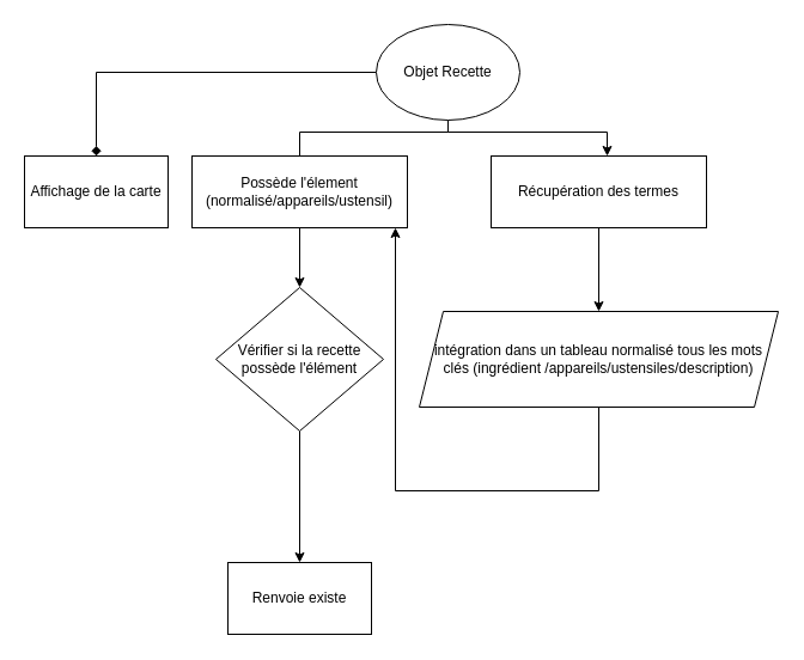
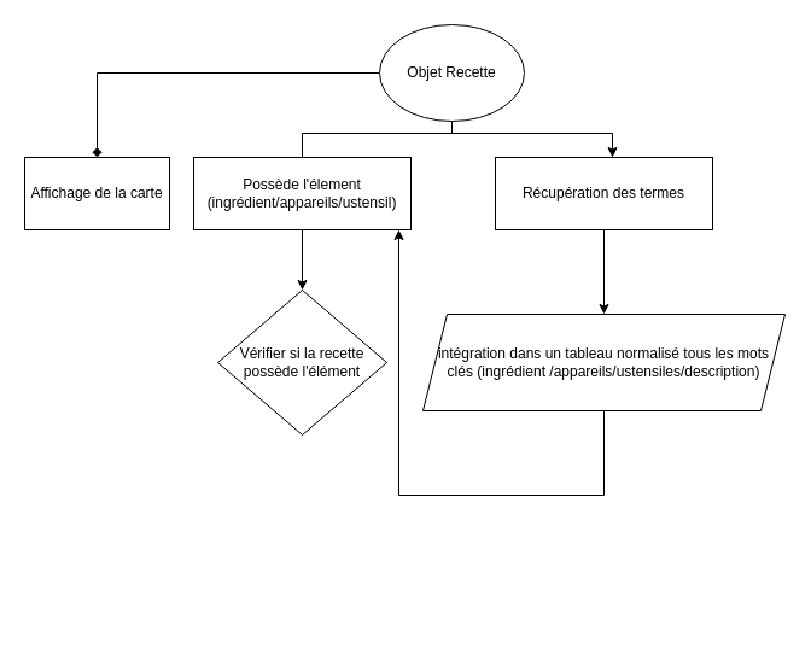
- <mxCell id="8" value="Possède l'élement&lt;br&gt;(normalisé/appareils/ustensil)" style="whiteSpace=wrap;html=1;" vertex="1" parent="1"><mxGeometry x="160" y="130" width="180" height="60" as="geometry" /></mxCell>
+ <mxCell id="8" value="Possède l'élement&lt;br&gt;(ingrédient/appareils/ustensil)" style="whiteSpace=wrap;html=1;" vertex="1" parent="1"><mxGeometry x="160" y="130" width="180" height="60" as="geometry" /></mxCell>
- <mxCell id="9" value="" style="edgeStyle=orthogonalEdgeStyle;rounded=0;orthogonalLoop=1;jettySize=auto;html=1;" edge="1" parent="1" source="10" target="11"><mxGeometry relative="1" as="geometry" /></mxCell>
- <mxCell id="11" value="Renvoie existe" style="whiteSpace=wrap;html=1;" vertex="1" parent="1"><mxGeometry x="190" y="470" width="120" height="60" as="geometry" /></mxCell>
